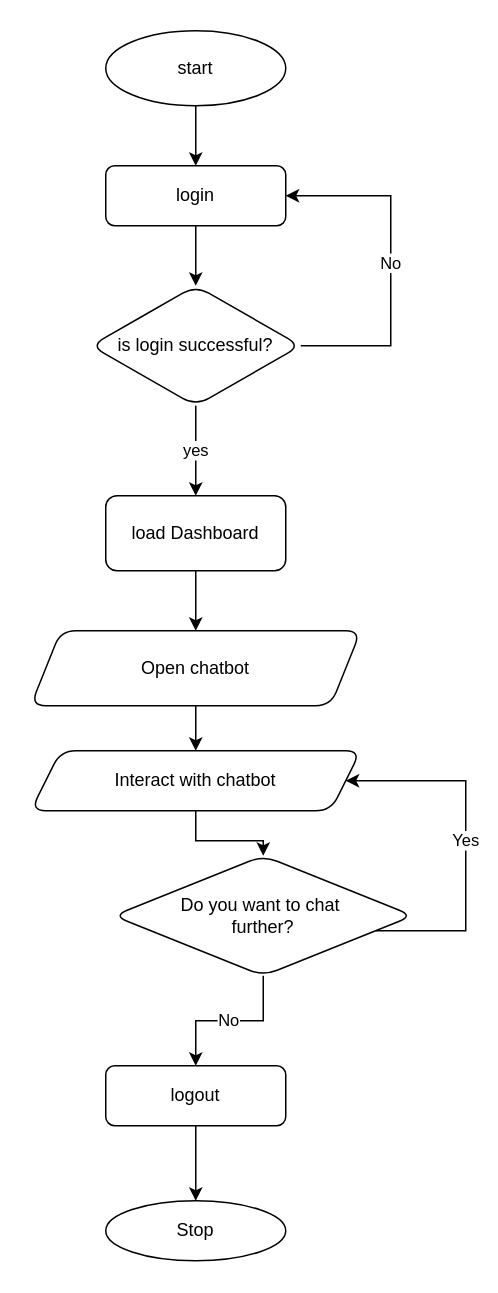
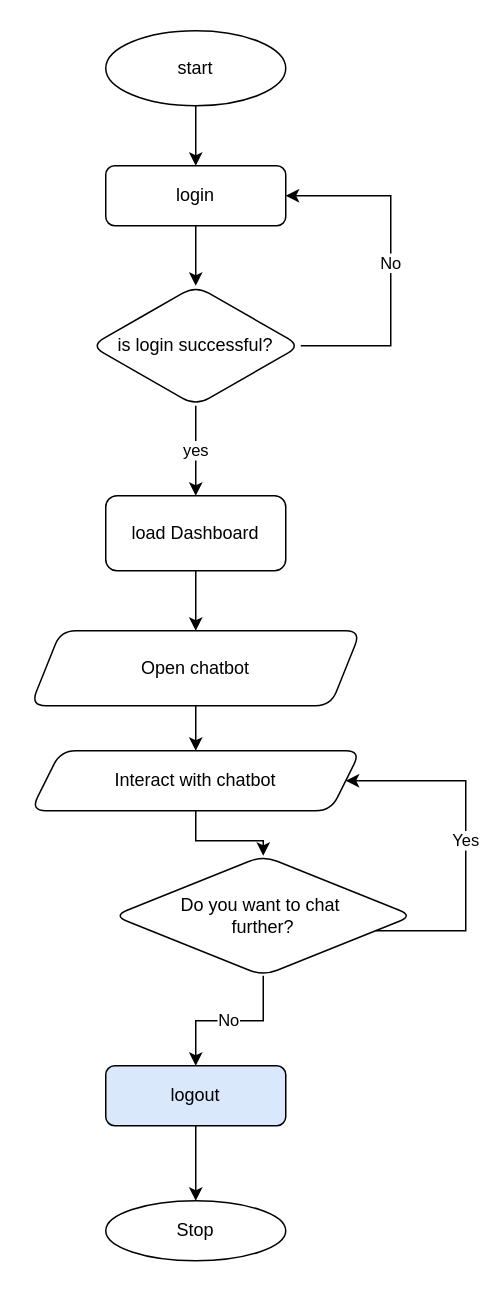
- <mxCell id="19" value="logout" style="rounded=1;whiteSpace=wrap;html=1;" vertex="1" parent="1"><mxGeometry x="70" y="710" width="120" height="40" as="geometry" /></mxCell>
+ <mxCell id="19" value="logout" style="rounded=1;whiteSpace=wrap;html=1;fillColor=#dae8fc;" vertex="1" parent="1"><mxGeometry x="70" y="710" width="120" height="40" as="geometry" /></mxCell>
